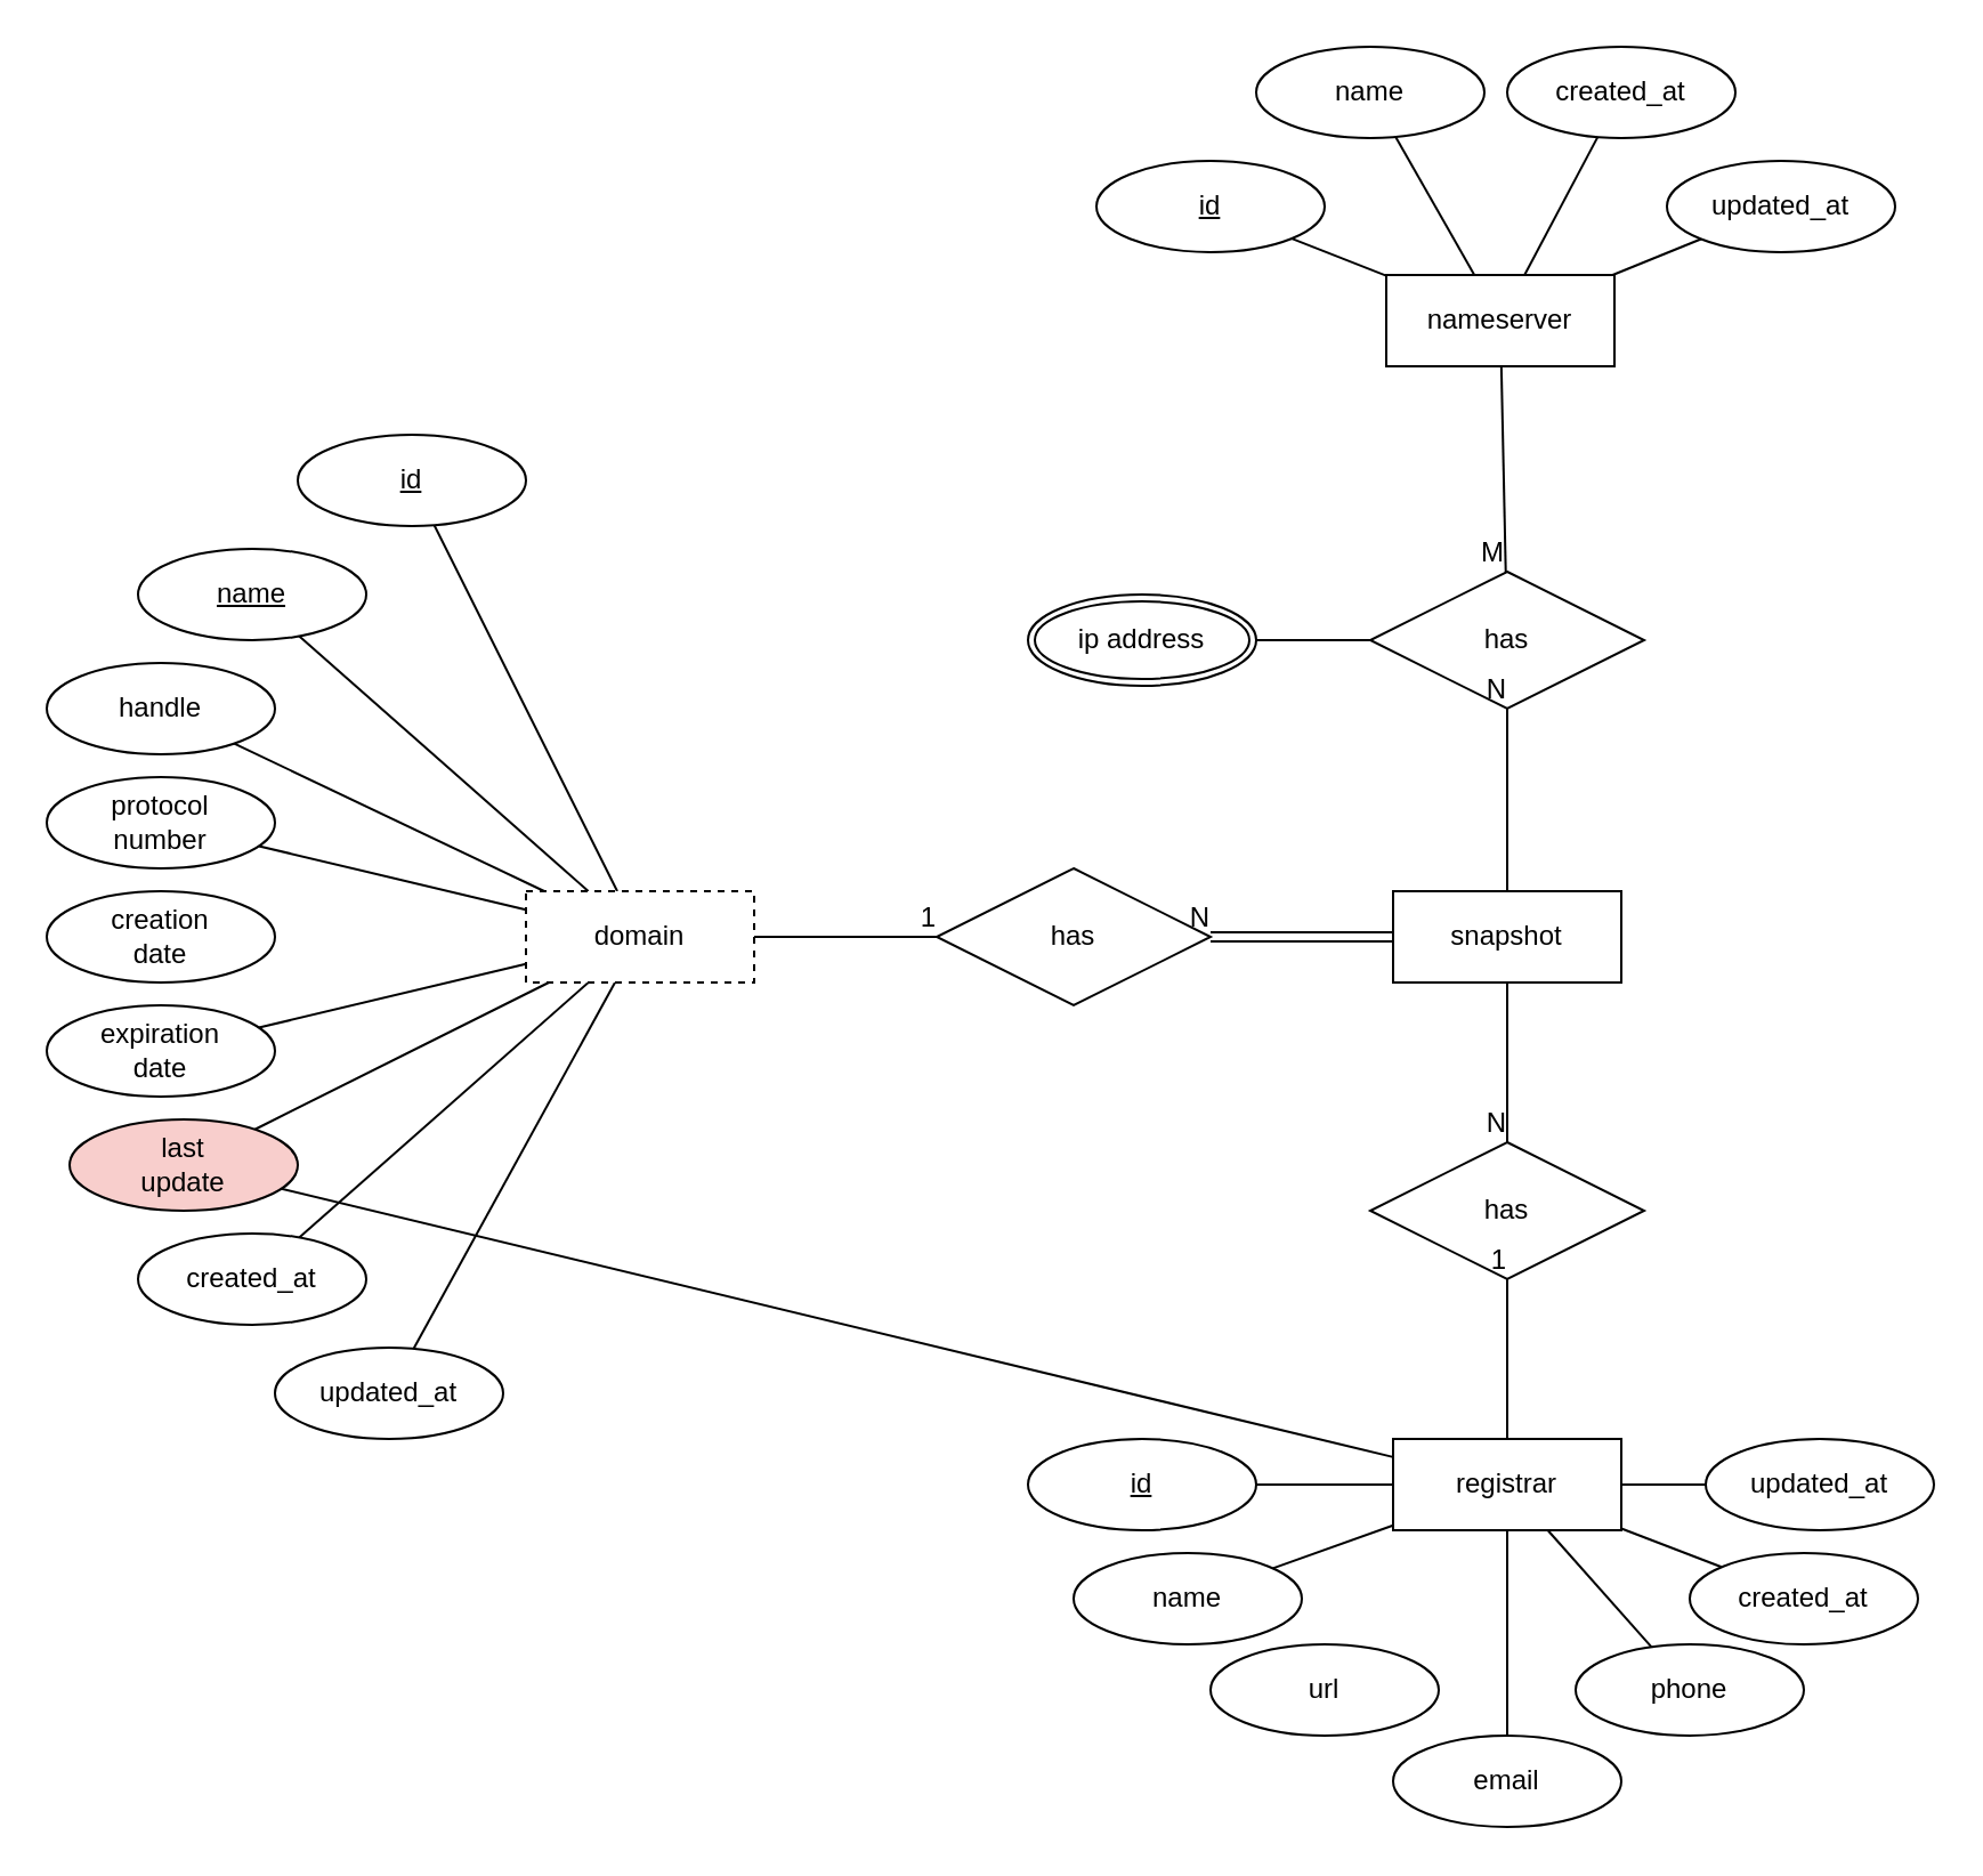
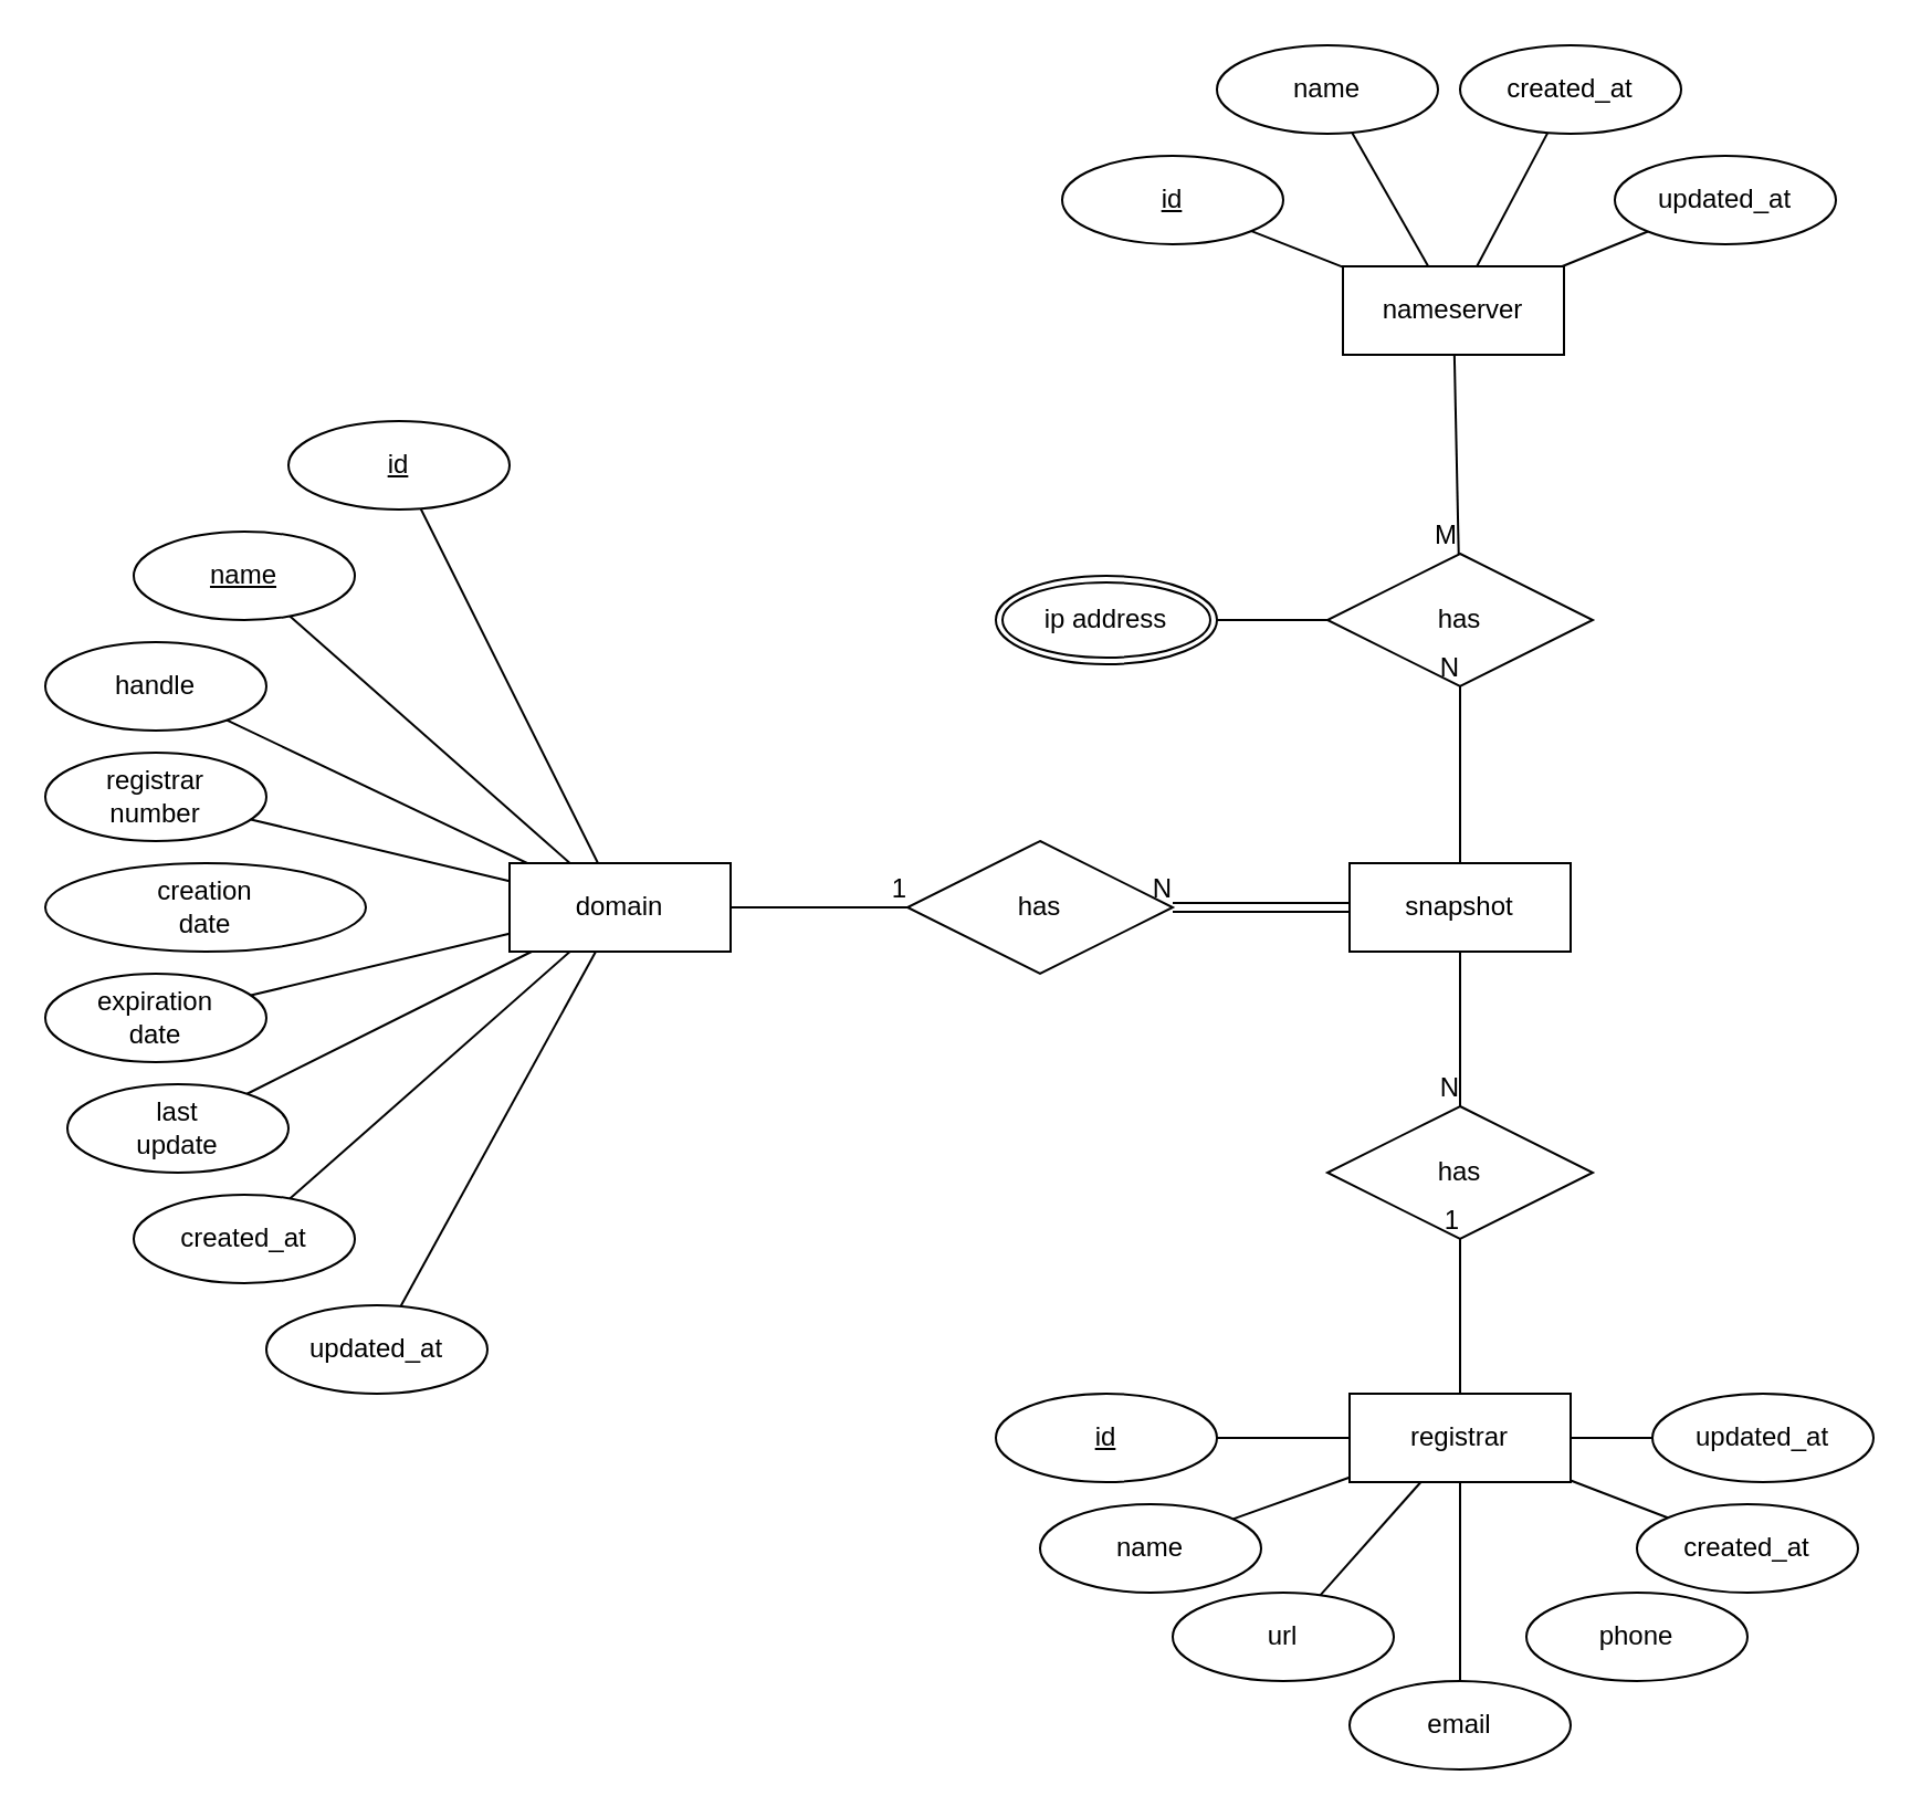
- <mxCell id="27" value="protocol&lt;br&gt;number" style="ellipse;whiteSpace=wrap;html=1;align=center;" parent="1" vertex="1"><mxGeometry y="340" width="100" height="40" as="geometry" x="20" /></mxCell>
+ <mxCell id="27" value="registrar&lt;br&gt;number" style="ellipse;whiteSpace=wrap;html=1;align=center;" parent="1" vertex="1"><mxGeometry y="340" width="100" height="40" as="geometry" x="20" /></mxCell>
- <mxCell id="28" value="creation&lt;br&gt;date" style="ellipse;whiteSpace=wrap;html=1;align=center;" parent="1" vertex="1"><mxGeometry y="390" width="100" height="40" as="geometry" x="20" /></mxCell>
+ <mxCell id="28" value="creation&lt;br&gt;date" style="ellipse;whiteSpace=wrap;html=1;align=center;" parent="1" vertex="1"><mxGeometry x="20" y="390" width="145" height="40" as="geometry" /></mxCell>
- <mxCell id="10" value="domain" style="whiteSpace=wrap;html=1;align=center;dashed=1;" parent="1" vertex="1"><mxGeometry x="230" y="390" width="100" height="40" as="geometry" /></mxCell>
+ <mxCell id="10" value="domain" style="whiteSpace=wrap;html=1;align=center;" parent="1" vertex="1"><mxGeometry x="230" y="390" width="100" height="40" as="geometry" /></mxCell>
- <mxCell id="30" value="last&lt;br&gt;update" style="ellipse;whiteSpace=wrap;html=1;align=center;fillColor=#f8cecc;" parent="1" vertex="1"><mxGeometry x="30" y="490" width="100" height="40" as="geometry" /></mxCell>
+ <mxCell id="30" value="last&lt;br&gt;update" style="ellipse;whiteSpace=wrap;html=1;align=center;" parent="1" vertex="1"><mxGeometry x="30" y="490" width="100" height="40" as="geometry" /></mxCell>
- <mxCell id="13" style="edgeStyle=none;rounded=0;orthogonalLoop=1;jettySize=auto;html=1;endArrow=none;endFill=0;" parent="1" source="18" target="30" edge="1"><mxGeometry relative="1" as="geometry" /></mxCell>
+ <mxCell id="13" style="edgeStyle=none;rounded=0;orthogonalLoop=1;jettySize=auto;html=1;endArrow=none;endFill=0;" parent="1" source="18" target="38" edge="1"><mxGeometry relative="1" as="geometry" /></mxCell>
- <mxCell id="15" style="edgeStyle=none;rounded=0;orthogonalLoop=1;jettySize=auto;html=1;endArrow=none;endFill=0;" parent="1" source="18" target="40" edge="1"><mxGeometry relative="1" as="geometry" /></mxCell>
